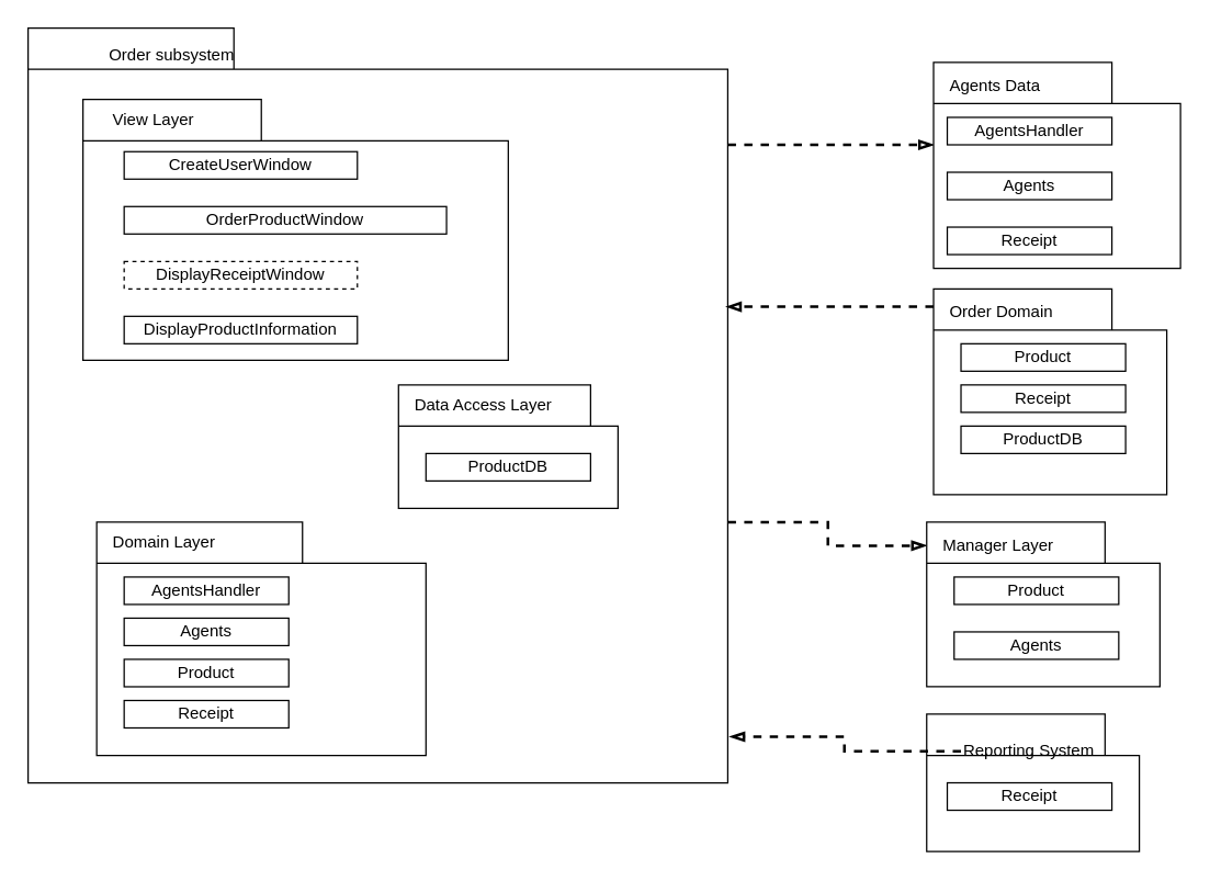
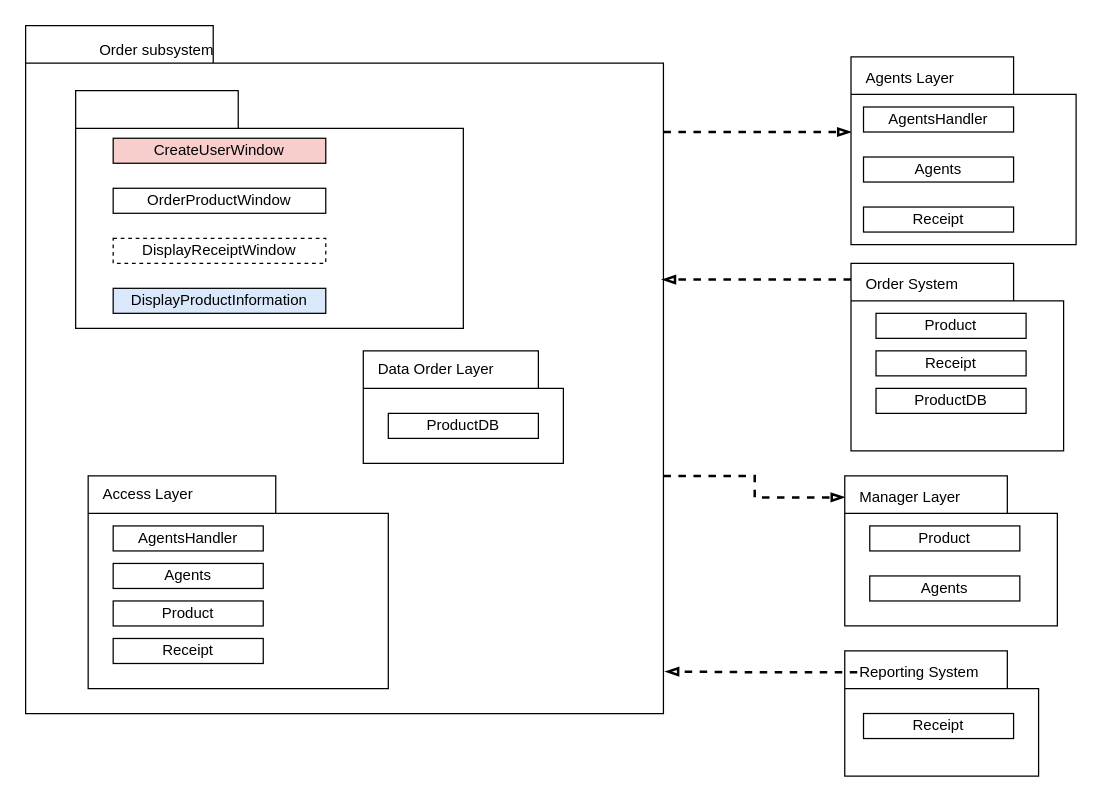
- <mxCell id="22" value="Agents Data" style="text;html=1;strokeColor=none;fillColor=none;align=left;verticalAlign=middle;whiteSpace=wrap;rounded=0;" vertex="1" parent="1"><mxGeometry x="690" y="47" width="110" height="30" as="geometry" /></mxCell>
+ <mxCell id="22" value="Agents Layer" style="text;html=1;strokeColor=none;fillColor=none;align=left;verticalAlign=middle;whiteSpace=wrap;rounded=0;" vertex="1" parent="1"><mxGeometry x="690" y="47" width="110" height="30" as="geometry" /></mxCell>
- <mxCell id="7" value="View Layer" style="text;html=1;strokeColor=none;fillColor=none;align=left;verticalAlign=middle;whiteSpace=wrap;rounded=0;" vertex="1" parent="1"><mxGeometry x="80" y="72" width="110" height="30" as="geometry" /></mxCell>
- <mxCell id="8" value="CreateUserWindow" style="rounded=0;whiteSpace=wrap;html=1;" vertex="1" parent="1"><mxGeometry x="90" y="110" width="170" height="20" as="geometry" /></mxCell>
+ <mxCell id="8" value="CreateUserWindow" style="rounded=0;whiteSpace=wrap;html=1;fillColor=#f8cecc;" vertex="1" parent="1"><mxGeometry x="90" y="110" width="170" height="20" as="geometry" /></mxCell>
- <mxCell id="9" value="OrderProductWindow" style="rounded=0;whiteSpace=wrap;html=1;" vertex="1" parent="1"><mxGeometry x="90" y="150" width="235" height="20" as="geometry" /></mxCell>
+ <mxCell id="9" value="OrderProductWindow" style="rounded=0;whiteSpace=wrap;html=1;" vertex="1" parent="1"><mxGeometry x="90" y="150" width="170" height="20" as="geometry" /></mxCell>
- <mxCell id="28" value="Order Domain" style="text;html=1;strokeColor=none;fillColor=none;align=left;verticalAlign=middle;whiteSpace=wrap;rounded=0;" vertex="1" parent="1"><mxGeometry x="690" y="212" width="110" height="30" as="geometry" /></mxCell>
+ <mxCell id="28" value="Order System" style="text;html=1;strokeColor=none;fillColor=none;align=left;verticalAlign=middle;whiteSpace=wrap;rounded=0;" vertex="1" parent="1"><mxGeometry x="690" y="212" width="110" height="30" as="geometry" /></mxCell>
- <mxCell id="11" value="DisplayProductInformation" style="rounded=0;whiteSpace=wrap;html=1;" vertex="1" parent="1"><mxGeometry x="90" y="230" width="170" height="20" as="geometry" /></mxCell>
+ <mxCell id="11" value="DisplayProductInformation" style="rounded=0;whiteSpace=wrap;html=1;fillColor=#dae8fc;" vertex="1" parent="1"><mxGeometry x="90" y="230" width="170" height="20" as="geometry" /></mxCell>
- <mxCell id="13" value="Data Access Layer" style="text;html=1;strokeColor=none;fillColor=none;align=left;verticalAlign=middle;whiteSpace=wrap;rounded=0;" vertex="1" parent="1"><mxGeometry x="300" y="280" width="110" height="30" as="geometry" /></mxCell>
+ <mxCell id="13" value="Data Order Layer" style="text;html=1;strokeColor=none;fillColor=none;align=left;verticalAlign=middle;whiteSpace=wrap;rounded=0;" vertex="1" parent="1"><mxGeometry x="300" y="280" width="110" height="30" as="geometry" /></mxCell>
- <mxCell id="16" value="Domain Layer" style="text;html=1;strokeColor=none;fillColor=none;align=left;verticalAlign=middle;whiteSpace=wrap;rounded=0;" vertex="1" parent="1"><mxGeometry x="80" y="380" width="110" height="30" as="geometry" /></mxCell>
+ <mxCell id="16" value="Access Layer" style="text;html=1;strokeColor=none;fillColor=none;align=left;verticalAlign=middle;whiteSpace=wrap;rounded=0;" vertex="1" parent="1"><mxGeometry x="80" y="380" width="110" height="30" as="geometry" /></mxCell>
- <mxCell id="38" value="Reporting&amp;nbsp;System" style="text;html=1;strokeColor=none;fillColor=none;align=left;verticalAlign=middle;whiteSpace=wrap;rounded=0;" vertex="1" parent="1"><mxGeometry x="700" y="532" width="110" height="30" as="geometry" /></mxCell>
+ <mxCell id="38" value="Reporting&amp;nbsp;System" style="text;html=1;strokeColor=none;fillColor=none;align=left;verticalAlign=middle;whiteSpace=wrap;rounded=0;" vertex="1" parent="1"><mxGeometry x="685" y="522" width="110" height="30" as="geometry" /></mxCell>
